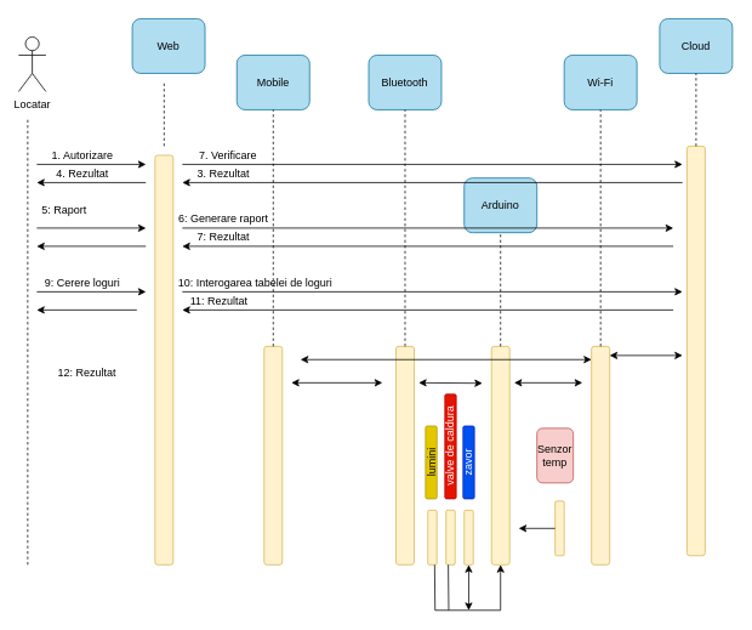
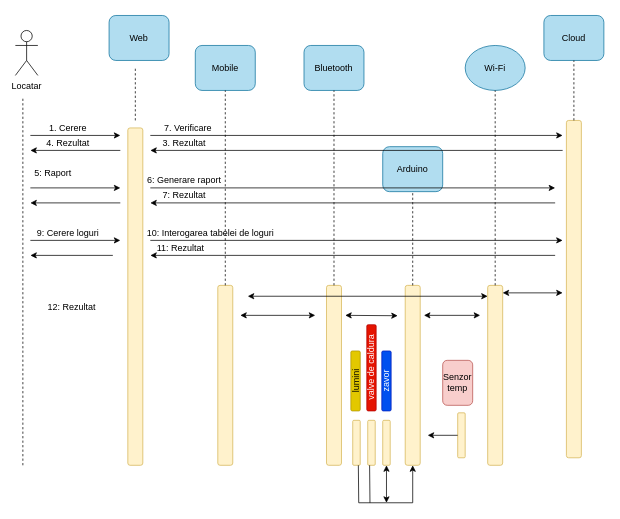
- <mxCell id="6" value="Wi-Fi" style="rounded=1;whiteSpace=wrap;html=1;fillColor=#b1ddf0;strokeColor=#10739e;" vertex="1" parent="1"><mxGeometry x="620" y="60" width="80" height="60" as="geometry" /></mxCell>
+ <mxCell id="6" value="Wi-Fi" style="ellipse;whiteSpace=wrap;html=1;fillColor=#b1ddf0;strokeColor=#10739e;" vertex="1" parent="1"><mxGeometry x="620" y="60" width="80" height="60" as="geometry" /></mxCell>
- <mxCell id="41" value="1. Autorizare" style="text;html=1;align=center;verticalAlign=middle;resizable=0;points=[];autosize=1;strokeColor=none;fillColor=none;" vertex="1" parent="1"><mxGeometry x="50" y="160" width="80" height="20" as="geometry" /></mxCell>
+ <mxCell id="41" value="1. Cerere" style="text;html=1;align=center;verticalAlign=middle;resizable=0;points=[];autosize=1;strokeColor=none;fillColor=none;" vertex="1" parent="1"><mxGeometry x="50" y="160" width="80" height="20" as="geometry" /></mxCell>
- <mxCell id="20" value="Senzor temp" style="rounded=1;whiteSpace=wrap;html=1;fillColor=#f8cecc;strokeColor=#b85450;" vertex="1" parent="1"><mxGeometry x="590" y="470" width="40" height="60" as="geometry" /></mxCell>
+ <mxCell id="20" value="Senzor temp" style="rounded=1;whiteSpace=wrap;html=1;fillColor=#f8cecc;strokeColor=#b85450;" vertex="1" parent="1"><mxGeometry x="590" y="480" width="40" height="60" as="geometry" /></mxCell>
